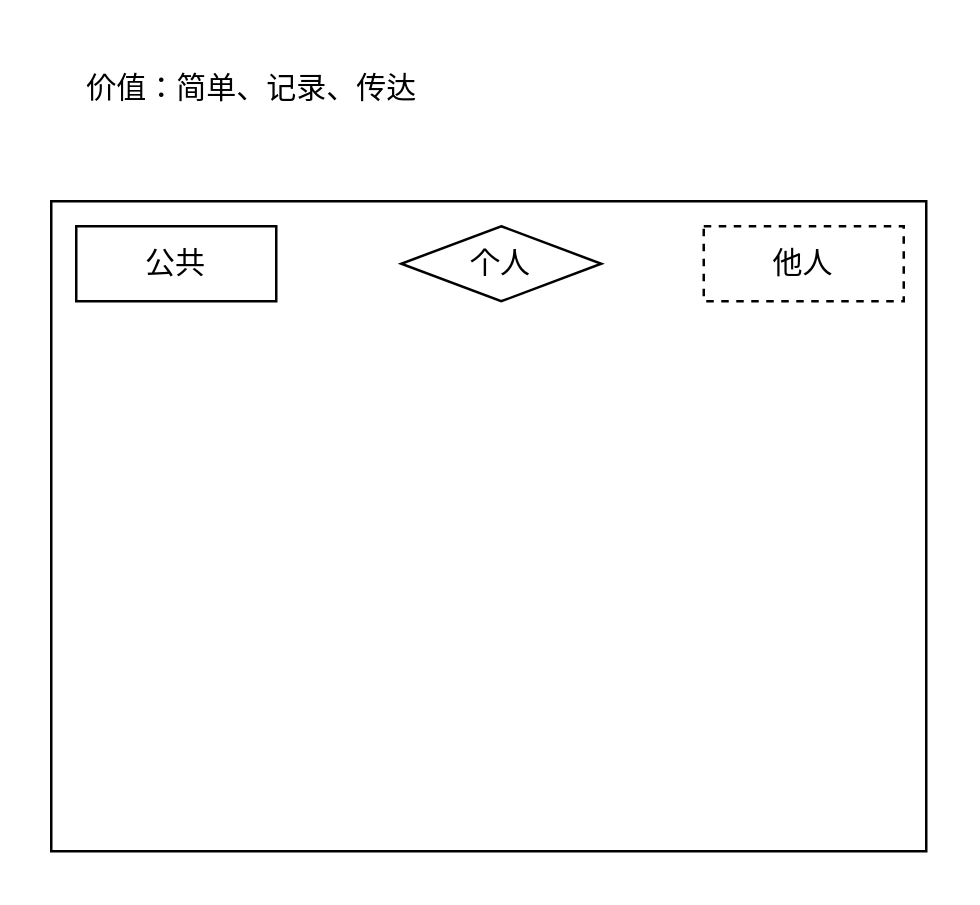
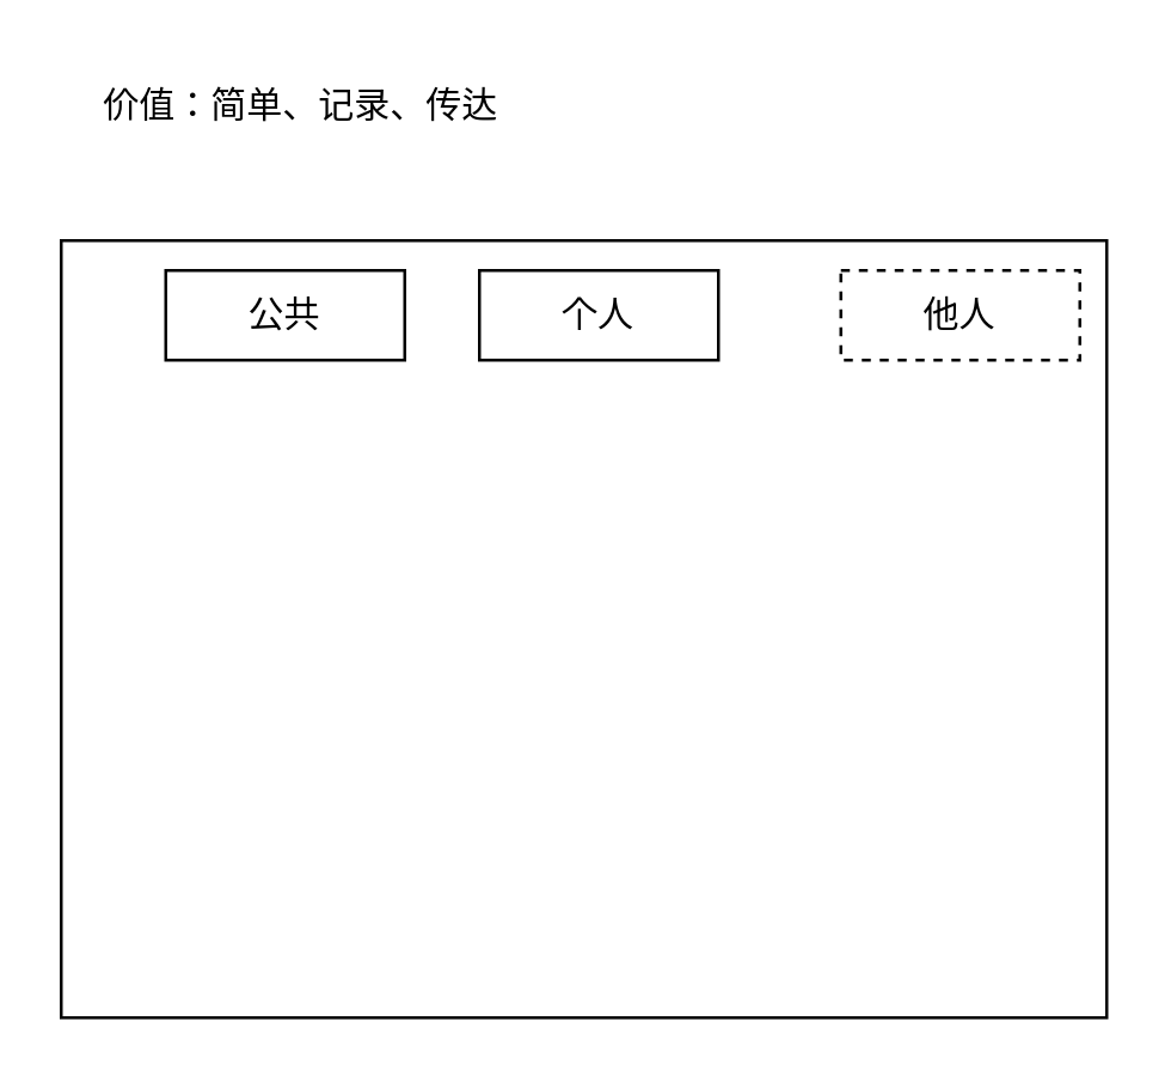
- <mxCell id="3" value="公共" style="whiteSpace=wrap;html=1;" vertex="1" parent="1"><mxGeometry x="30" y="90" width="80" height="30" as="geometry" /></mxCell>
+ <mxCell id="3" value="公共" style="whiteSpace=wrap;html=1;" vertex="1" parent="1"><mxGeometry x="55" y="90" width="80" height="30" as="geometry" /></mxCell>
- <mxCell id="5" value="个人" style="rhombus;whiteSpace=wrap;html=1;" vertex="1" parent="1"><mxGeometry x="160" y="90" width="80" height="30" as="geometry" /></mxCell>
+ <mxCell id="5" value="个人" style="whiteSpace=wrap;html=1;" vertex="1" parent="1"><mxGeometry x="160" y="90" width="80" height="30" as="geometry" /></mxCell>
